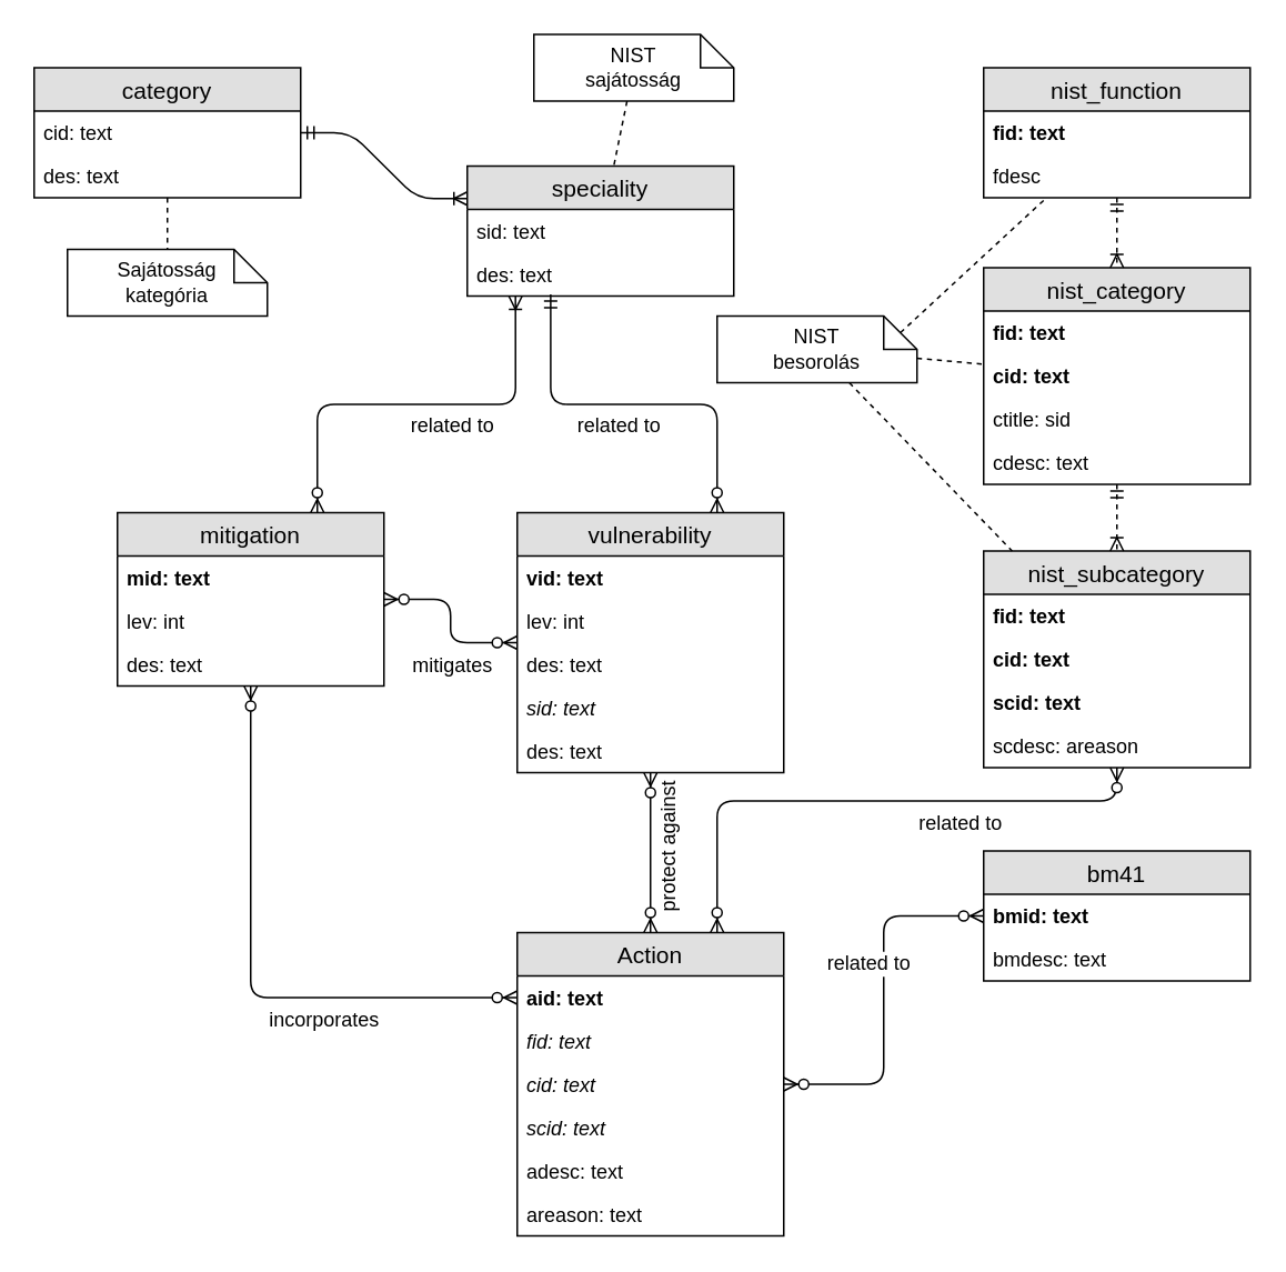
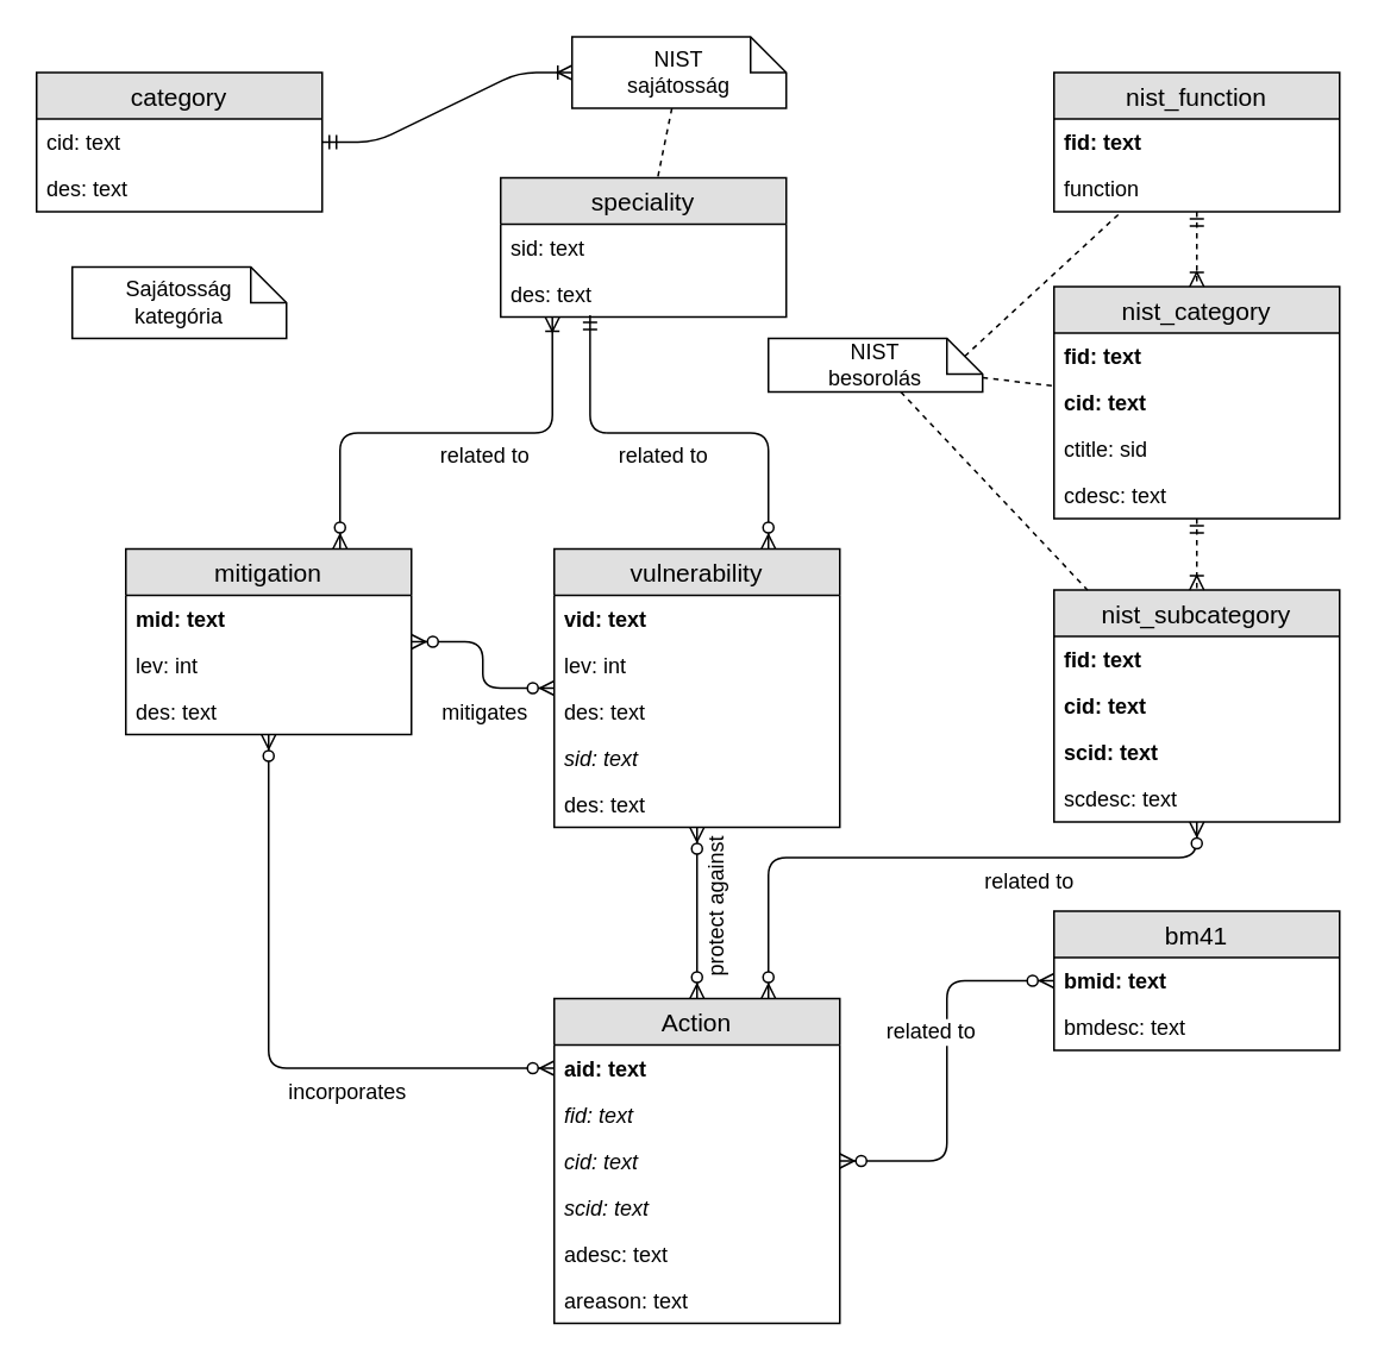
- <mxCell id="40" value="" style="edgeStyle=entityRelationEdgeStyle;fontSize=12;html=1;endArrow=ERoneToMany;startArrow=ERmandOne;entryX=0;entryY=0.25;entryDx=0;entryDy=0;" edge="1" parent="1" source="2" target="5"><mxGeometry width="100" height="100" relative="1" as="geometry"><mxPoint x="-90" y="99" as="sourcePoint" /><mxPoint x="-10" y="289" as="targetPoint" /></mxGeometry></mxCell>
+ <mxCell id="40" value="" style="edgeStyle=entityRelationEdgeStyle;fontSize=12;html=1;endArrow=ERoneToMany;startArrow=ERmandOne;" edge="1" parent="1" source="2" target="48"><mxGeometry width="100" height="100" relative="1" as="geometry"><mxPoint x="-90" y="99" as="sourcePoint" /><mxPoint x="-10" y="289" as="targetPoint" /></mxGeometry></mxCell>
- <mxCell id="20" value="fdesc" style="text;strokeColor=none;fillColor=none;spacingLeft=4;spacingRight=4;overflow=hidden;rotatable=0;points=[[0,0.5],[1,0.5]];portConstraint=eastwest;fontSize=12;" vertex="1" parent="18"><mxGeometry y="52" width="160" height="26" as="geometry" /></mxCell>
+ <mxCell id="20" value="function" style="text;strokeColor=none;fillColor=none;spacingLeft=4;spacingRight=4;overflow=hidden;rotatable=0;points=[[0,0.5],[1,0.5]];portConstraint=eastwest;fontSize=12;" vertex="1" parent="18"><mxGeometry y="52" width="160" height="26" as="geometry" /></mxCell>
- <mxCell id="39" style="rounded=0;orthogonalLoop=1;jettySize=auto;html=1;endArrow=none;endFill=0;dashed=1;" edge="1" parent="1" source="2" target="38"><mxGeometry relative="1" as="geometry" /></mxCell>
- <mxCell id="65" value="&lt;div&gt;NIST&lt;/div&gt;&lt;div&gt;besorolás&lt;br&gt;&lt;/div&gt;" style="shape=note;size=20;whiteSpace=wrap;html=1;" vertex="1" parent="1"><mxGeometry x="430" y="189" width="120" height="40" as="geometry" /></mxCell>
+ <mxCell id="65" value="&lt;div&gt;NIST&lt;/div&gt;&lt;div&gt;besorolás&lt;br&gt;&lt;/div&gt;" style="shape=note;size=20;whiteSpace=wrap;html=1;" vertex="1" parent="1"><mxGeometry x="430" y="189" width="120" height="30" as="geometry" /></mxCell>
- <mxCell id="30" value="scdesc: areason" style="text;strokeColor=none;fillColor=none;spacingLeft=4;spacingRight=4;overflow=hidden;rotatable=0;points=[[0,0.5],[1,0.5]];portConstraint=eastwest;fontSize=12;" vertex="1" parent="26"><mxGeometry y="104" width="160" height="26" as="geometry" /></mxCell>
+ <mxCell id="30" value="scdesc: text" style="text;strokeColor=none;fillColor=none;spacingLeft=4;spacingRight=4;overflow=hidden;rotatable=0;points=[[0,0.5],[1,0.5]];portConstraint=eastwest;fontSize=12;" vertex="1" parent="26"><mxGeometry y="104" width="160" height="26" as="geometry" /></mxCell>
